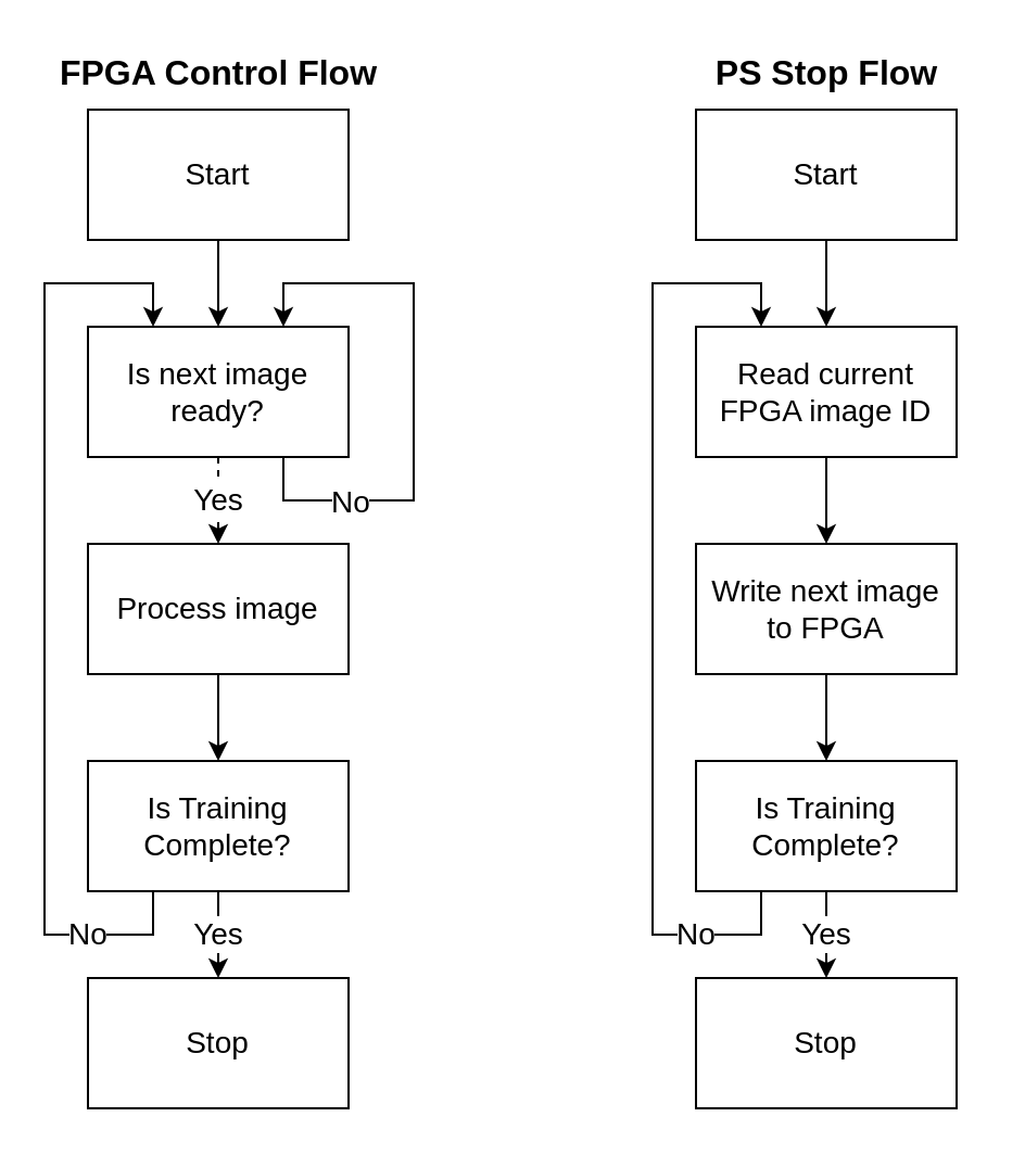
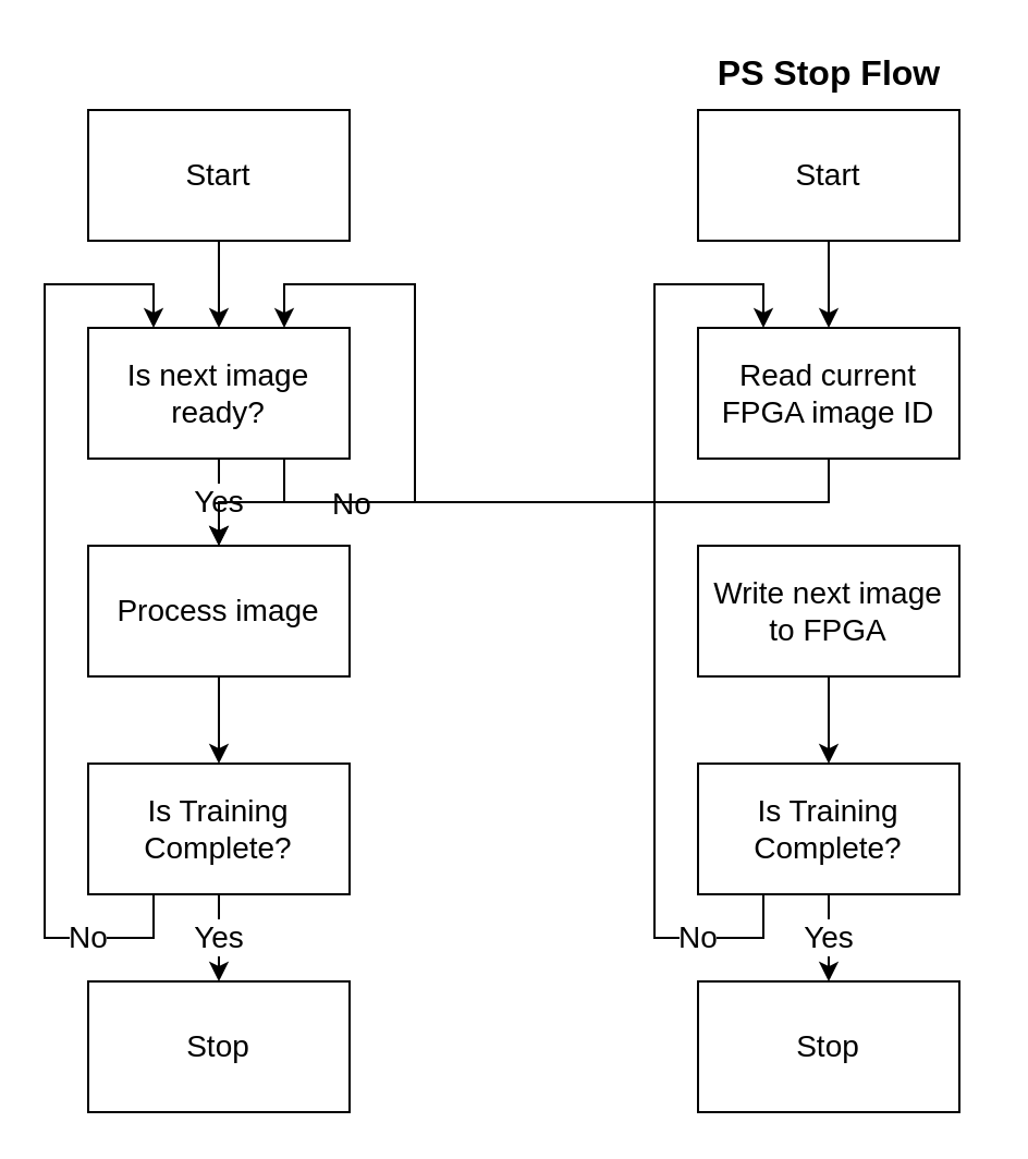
- <mxCell id="24" value="&lt;b&gt;&lt;font style=&quot;font-size: 16px&quot;&gt;FPGA Control Flow&lt;/font&gt;&lt;/b&gt;" style="text;html=1;resizable=0;points=[];autosize=1;align=center;verticalAlign=top;spacingTop=-4;fontSize=18;" vertex="1" parent="1"><mxGeometry x="20" y="20" width="160" height="20" as="geometry" /></mxCell>
- <mxCell id="2" value="Yes&lt;br style=&quot;font-size: 14px;&quot;&gt;" style="edgeStyle=orthogonalEdgeStyle;rounded=0;orthogonalLoop=1;jettySize=auto;html=1;exitX=0.5;exitY=1;exitDx=0;exitDy=0;entryX=0.5;entryY=0;entryDx=0;entryDy=0;fontSize=14;dashed=1;" edge="1" parent="1" source="3" target="5"><mxGeometry relative="1" as="geometry" /></mxCell>
+ <mxCell id="2" value="Yes&lt;br style=&quot;font-size: 14px;&quot;&gt;" style="edgeStyle=orthogonalEdgeStyle;rounded=0;orthogonalLoop=1;jettySize=auto;html=1;exitX=0.5;exitY=1;exitDx=0;exitDy=0;entryX=0.5;entryY=0;entryDx=0;entryDy=0;fontSize=14;" edge="1" parent="1" source="3" target="5"><mxGeometry relative="1" as="geometry" /></mxCell>
- <mxCell id="16" style="edgeStyle=orthogonalEdgeStyle;rounded=0;orthogonalLoop=1;jettySize=auto;html=1;exitX=0.5;exitY=1;exitDx=0;exitDy=0;entryX=0.5;entryY=0;entryDx=0;entryDy=0;fontSize=14;" edge="1" parent="1" source="17" target="19"><mxGeometry relative="1" as="geometry" /></mxCell>
+ <mxCell id="16" style="edgeStyle=orthogonalEdgeStyle;rounded=0;orthogonalLoop=1;jettySize=auto;html=1;exitX=0.5;exitY=1;exitDx=0;exitDy=0;fontSize=14;" edge="1" parent="1" source="17" target="5"><mxGeometry relative="1" as="geometry" /></mxCell>
